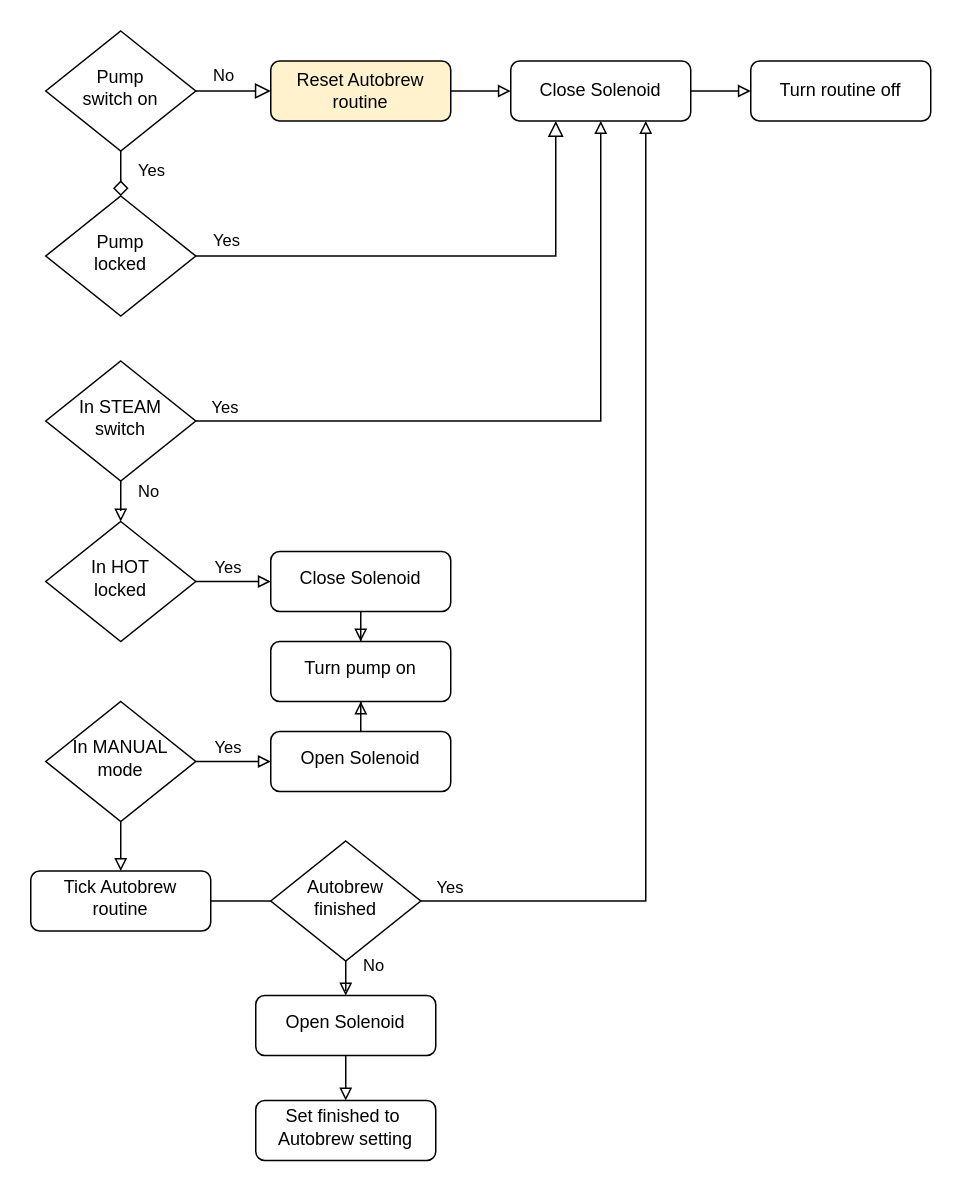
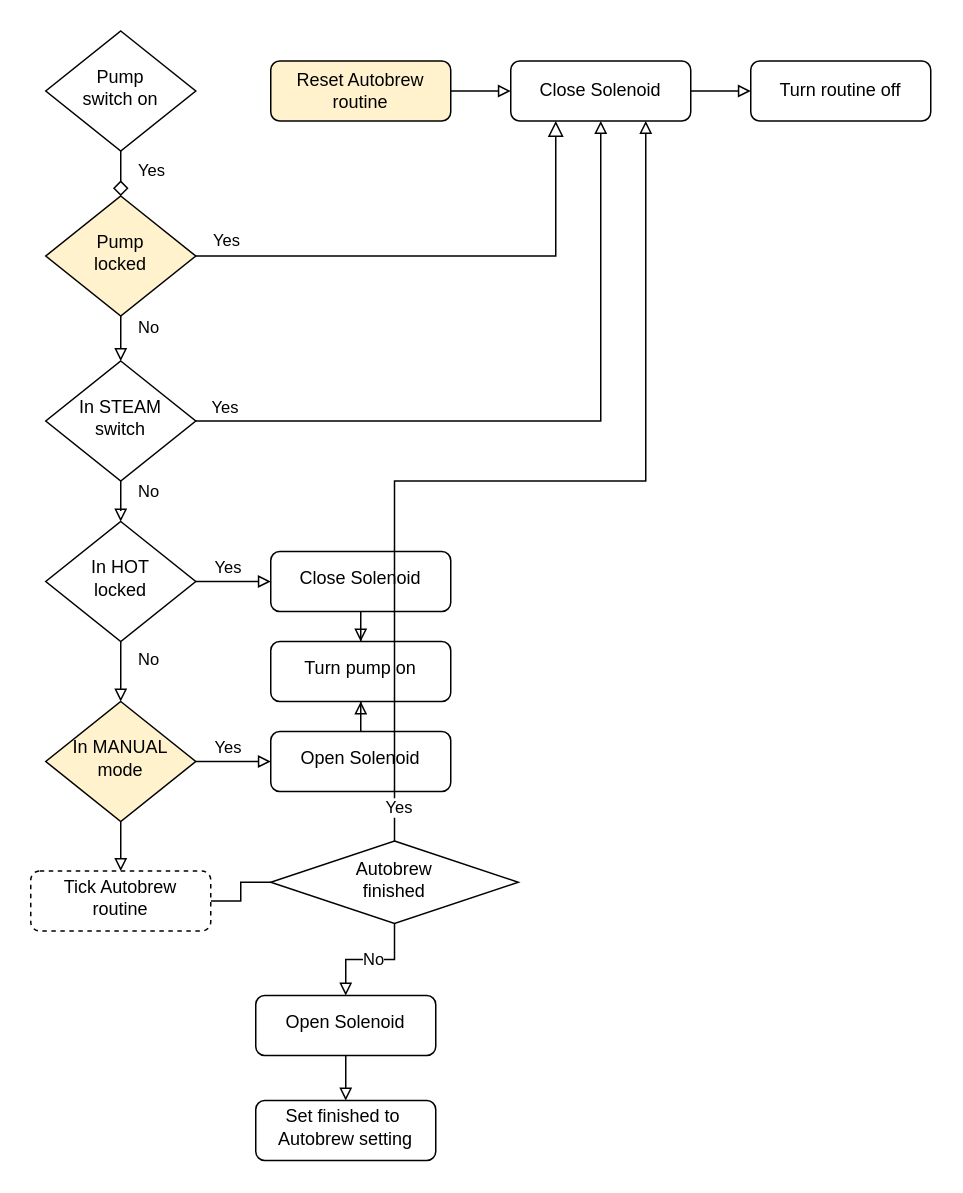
- <mxCell id="3" value="No" style="edgeStyle=orthogonalEdgeStyle;rounded=0;html=1;jettySize=auto;orthogonalLoop=1;fontSize=11;endArrow=block;endFill=0;endSize=8;strokeWidth=1;shadow=0;labelBackgroundColor=none;align=left;" parent="1" source="4" target="6" edge="1"><mxGeometry x="-0.6" y="10" relative="1" as="geometry"><mxPoint as="offset" /></mxGeometry></mxCell>
- <mxCell id="10" value="Pump&lt;br&gt;locked" style="rhombus;whiteSpace=wrap;html=1;shadow=0;fontFamily=Helvetica;fontSize=12;align=center;strokeWidth=1;spacing=6;spacingTop=-4;" parent="1" vertex="1"><mxGeometry x="30" y="130" width="100" height="80" as="geometry" /></mxCell>
+ <mxCell id="10" value="Pump&lt;br&gt;locked" style="rhombus;whiteSpace=wrap;html=1;shadow=0;fontFamily=Helvetica;fontSize=12;align=center;strokeWidth=1;spacing=6;spacingTop=-4;fillColor=#fff2cc;" parent="1" vertex="1"><mxGeometry x="30" y="130" width="100" height="80" as="geometry" /></mxCell>
+ <mxCell id="8" value="" style="edgeStyle=orthogonalEdgeStyle;rounded=0;orthogonalLoop=1;jettySize=auto;html=1;endArrow=block;endFill=0;" edge="1" parent="1" source="10" target="18"><mxGeometry relative="1" as="geometry" /></mxCell>
+ <mxCell id="9" value="No" style="edgeLabel;html=1;align=left;verticalAlign=middle;resizable=0;points=[];" vertex="1" connectable="0" parent="8"><mxGeometry x="-0.05" relative="1" as="geometry"><mxPoint x="10" y="-9" as="offset" /></mxGeometry></mxCell>
+ <mxCell id="21" value="" style="edgeStyle=orthogonalEdgeStyle;rounded=0;orthogonalLoop=1;jettySize=auto;html=1;endArrow=block;endFill=0;" edge="1" parent="1" source="23" target="30"><mxGeometry relative="1" as="geometry" /></mxCell>
+ <mxCell id="22" value="No" style="edgeLabel;html=1;align=left;verticalAlign=middle;resizable=0;points=[];" vertex="1" connectable="0" parent="21"><mxGeometry x="0.175" y="1" relative="1" as="geometry"><mxPoint x="9" y="-13" as="offset" /></mxGeometry></mxCell>
- <mxCell id="30" value="In MANUAL&lt;br&gt;mode" style="rhombus;whiteSpace=wrap;html=1;shadow=0;fontFamily=Helvetica;fontSize=12;align=center;strokeWidth=1;spacing=6;spacingTop=-4;" vertex="1" parent="1"><mxGeometry x="30" y="467" width="100" height="80" as="geometry" /></mxCell>
+ <mxCell id="30" value="In MANUAL&lt;br&gt;mode" style="rhombus;whiteSpace=wrap;html=1;shadow=0;fontFamily=Helvetica;fontSize=12;align=center;strokeWidth=1;spacing=6;spacingTop=-4;fillColor=#fff2cc;" vertex="1" parent="1"><mxGeometry x="30" y="467" width="100" height="80" as="geometry" /></mxCell>
- <mxCell id="34" value="Tick Autobrew&lt;br&gt;routine" style="rounded=1;whiteSpace=wrap;html=1;shadow=0;strokeWidth=1;spacing=6;spacingTop=-4;" vertex="1" parent="1"><mxGeometry x="20" y="580" width="120" height="40" as="geometry" /></mxCell>
+ <mxCell id="34" value="Tick Autobrew&lt;br&gt;routine" style="rounded=1;whiteSpace=wrap;html=1;shadow=0;strokeWidth=1;spacing=6;spacingTop=-4;dashed=1;" vertex="1" parent="1"><mxGeometry x="20" y="580" width="120" height="40" as="geometry" /></mxCell>
- <mxCell id="39" value="Autobrew&lt;br&gt;finished" style="rhombus;whiteSpace=wrap;html=1;shadow=0;fontFamily=Helvetica;fontSize=12;align=center;strokeWidth=1;spacing=6;spacingTop=-4;" vertex="1" parent="1"><mxGeometry x="180" y="560" width="100" height="80" as="geometry" /></mxCell>
+ <mxCell id="39" value="Autobrew&lt;br&gt;finished" style="rhombus;whiteSpace=wrap;html=1;shadow=0;fontFamily=Helvetica;fontSize=12;align=center;strokeWidth=1;spacing=6;spacingTop=-4;" vertex="1" parent="1"><mxGeometry x="180" y="560" width="165" height="55" as="geometry" /></mxCell>
